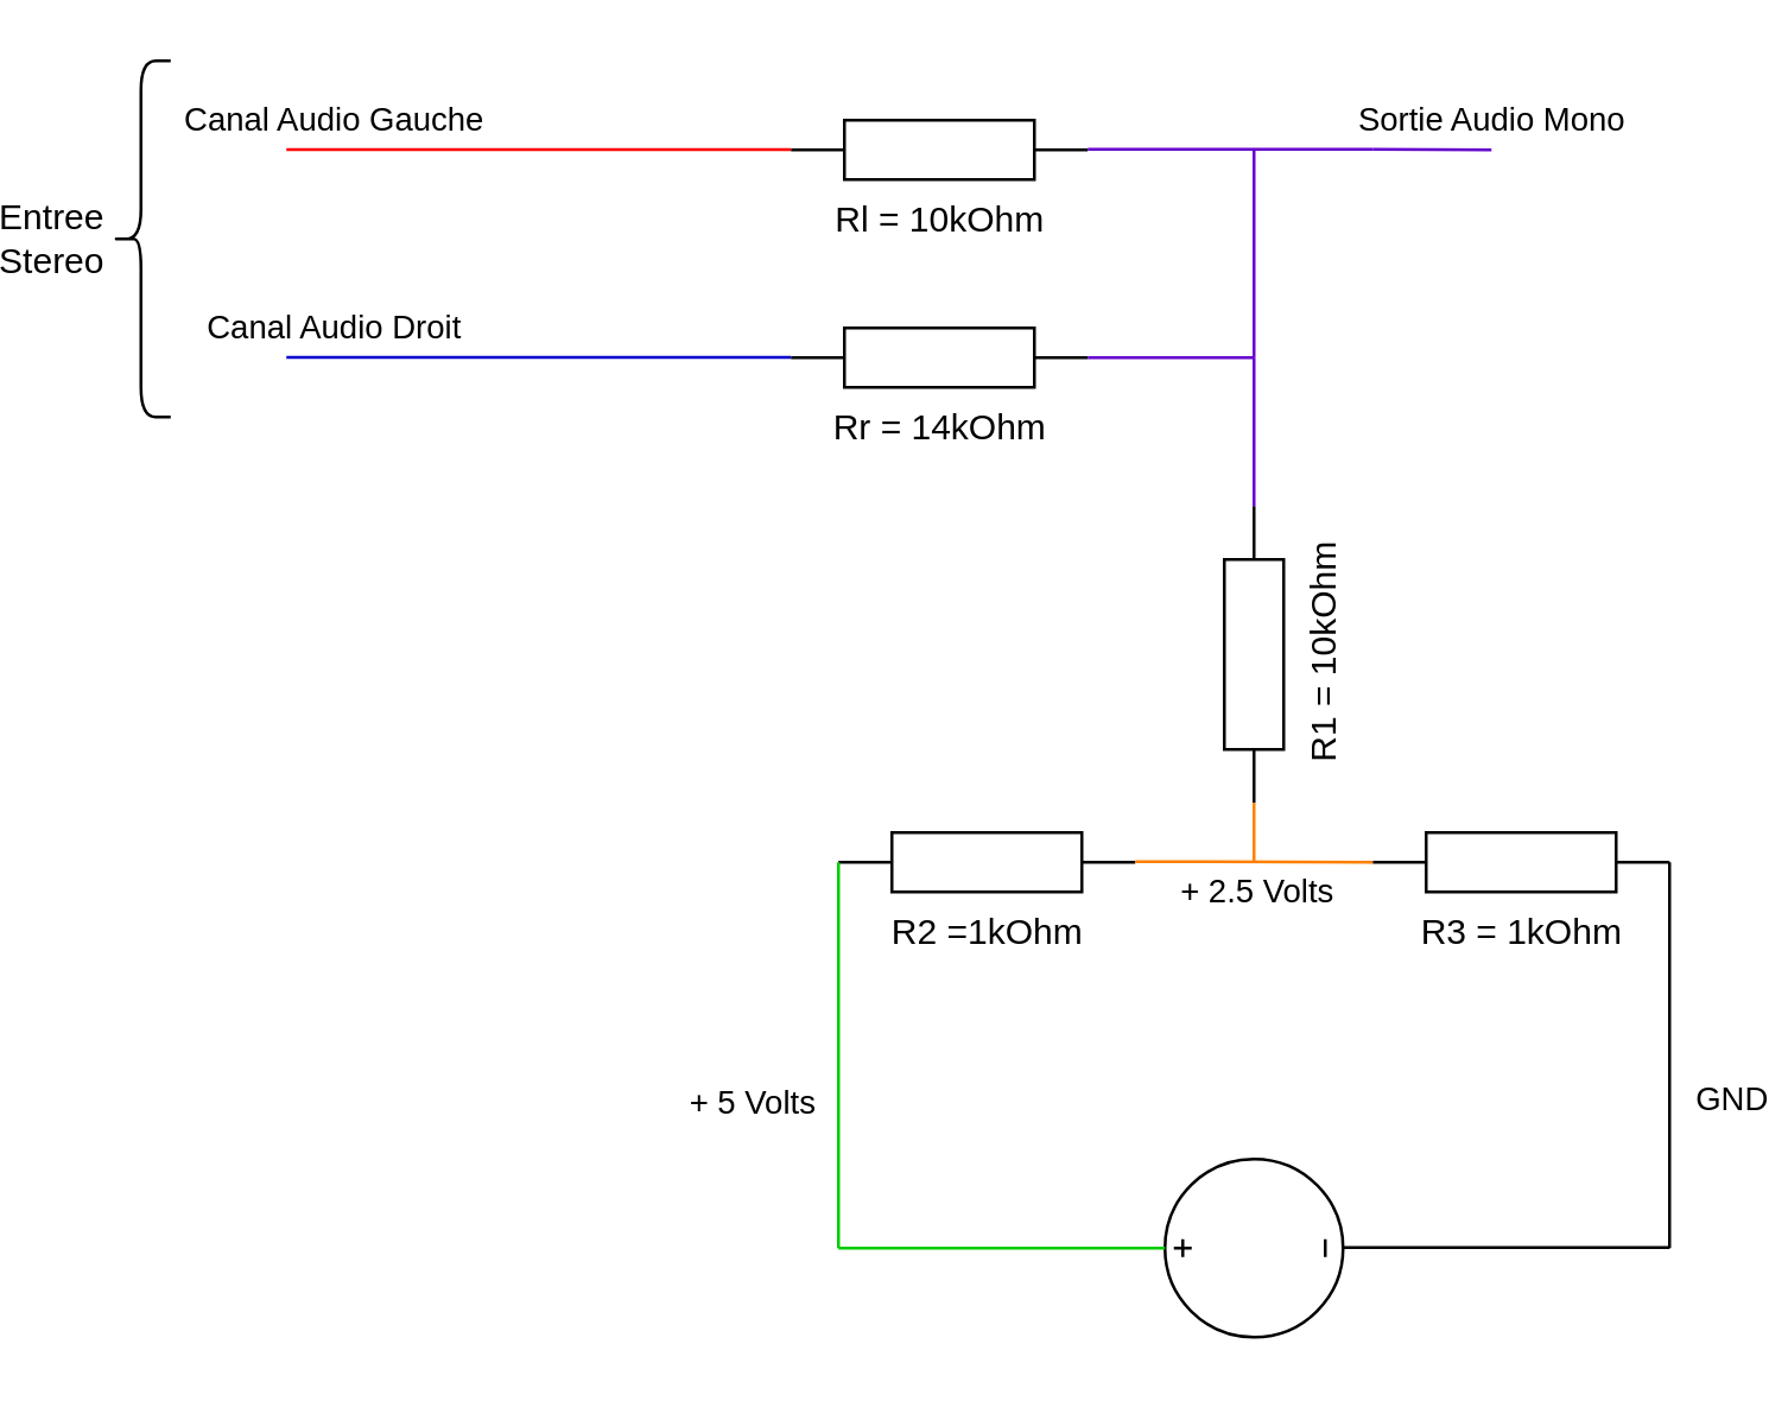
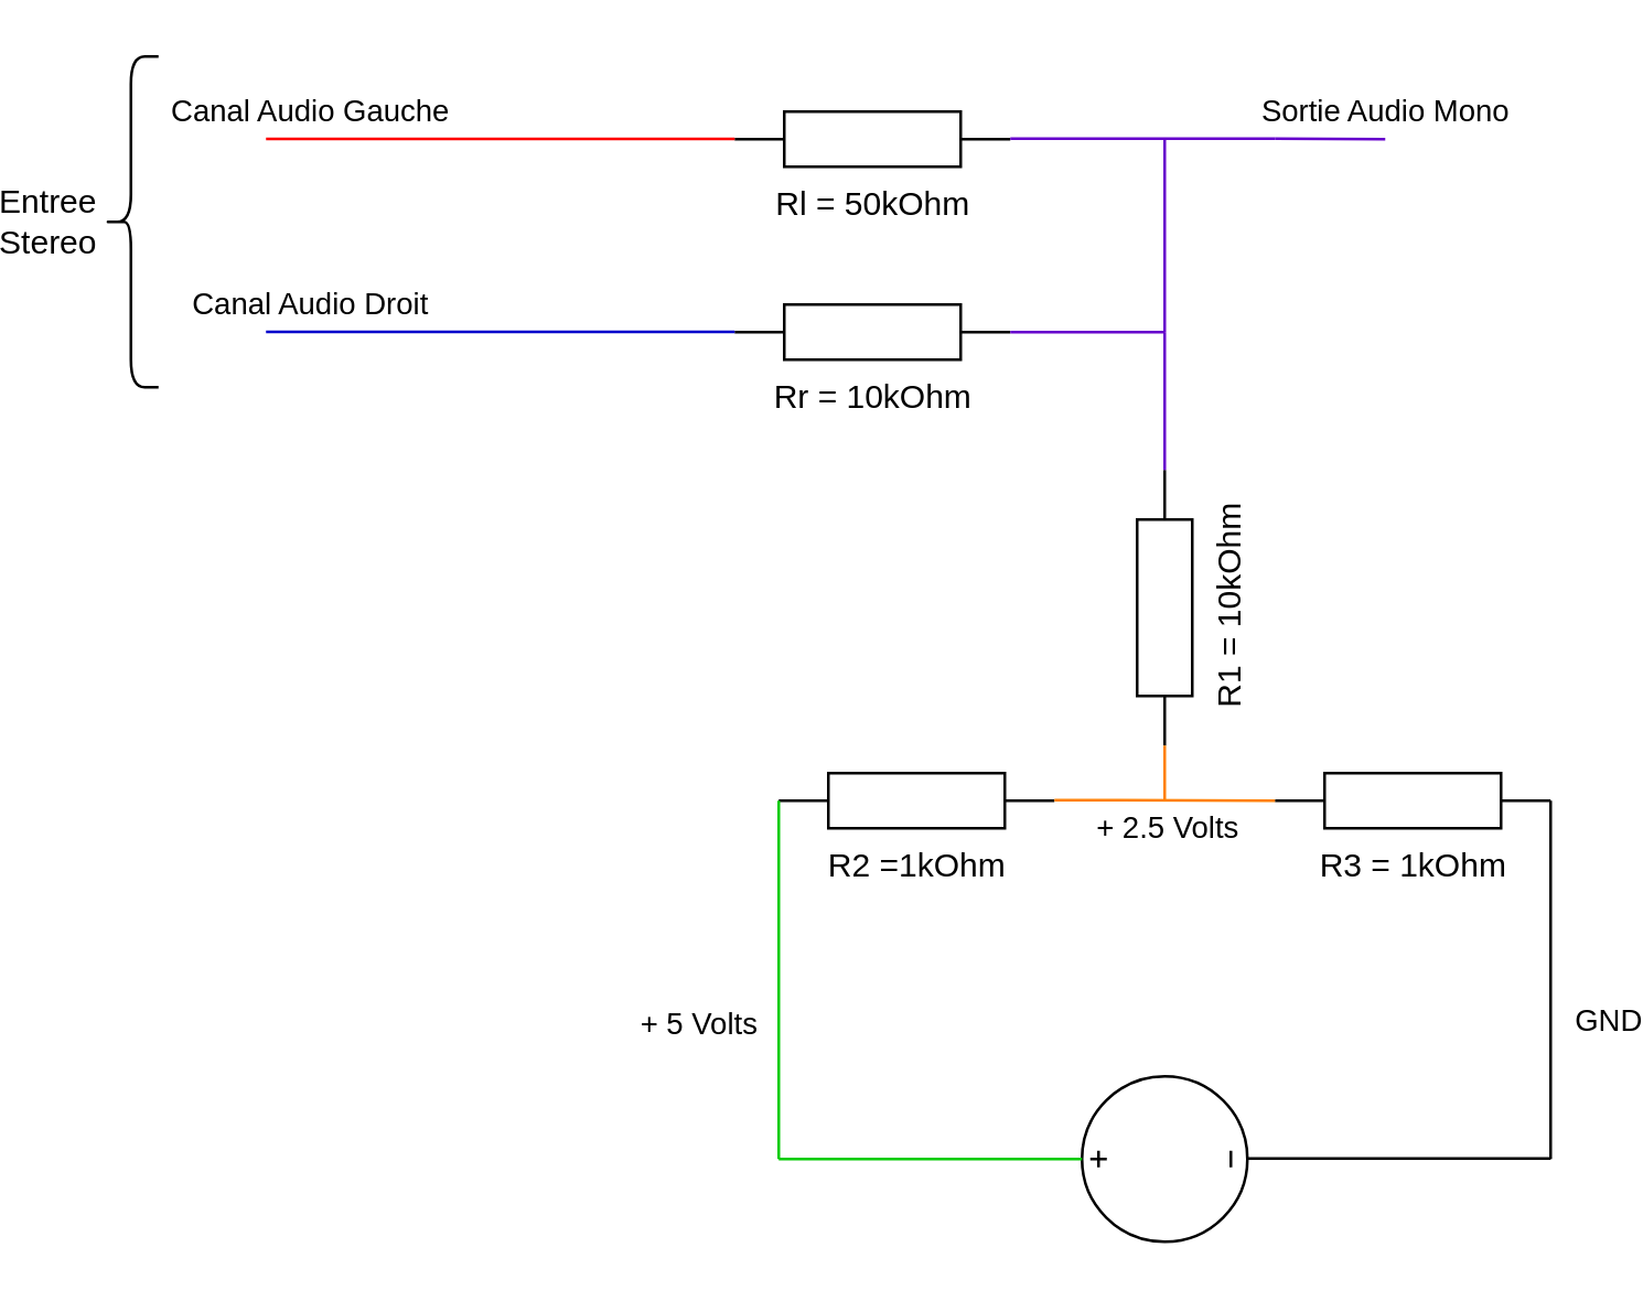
- <mxCell id="2" value="Rl = 10kOhm" style="pointerEvents=1;verticalLabelPosition=bottom;shadow=0;dashed=0;align=center;html=1;verticalAlign=top;shape=mxgraph.electrical.resistors.resistor_1;fontColor=#000000;strokeColor=#000000;labelBackgroundColor=none;" parent="1" vertex="1"><mxGeometry x="249" y="40" width="100" height="20" as="geometry" /></mxCell>
+ <mxCell id="2" value="Rl = 50kOhm" style="pointerEvents=1;verticalLabelPosition=bottom;shadow=0;dashed=0;align=center;html=1;verticalAlign=top;shape=mxgraph.electrical.resistors.resistor_1;fontColor=#000000;strokeColor=#000000;labelBackgroundColor=none;" parent="1" vertex="1"><mxGeometry x="249" y="40" width="100" height="20" as="geometry" /></mxCell>
- <mxCell id="3" value="Rr = 14kOhm" style="pointerEvents=1;verticalLabelPosition=bottom;shadow=0;dashed=0;align=center;html=1;verticalAlign=top;shape=mxgraph.electrical.resistors.resistor_1;fontColor=#000000;strokeColor=#000000;labelBackgroundColor=none;" parent="1" vertex="1"><mxGeometry x="249" y="110" width="100" height="20" as="geometry" /></mxCell>
+ <mxCell id="3" value="Rr = 10kOhm" style="pointerEvents=1;verticalLabelPosition=bottom;shadow=0;dashed=0;align=center;html=1;verticalAlign=top;shape=mxgraph.electrical.resistors.resistor_1;fontColor=#000000;strokeColor=#000000;labelBackgroundColor=none;" parent="1" vertex="1"><mxGeometry x="249" y="110" width="100" height="20" as="geometry" /></mxCell>
